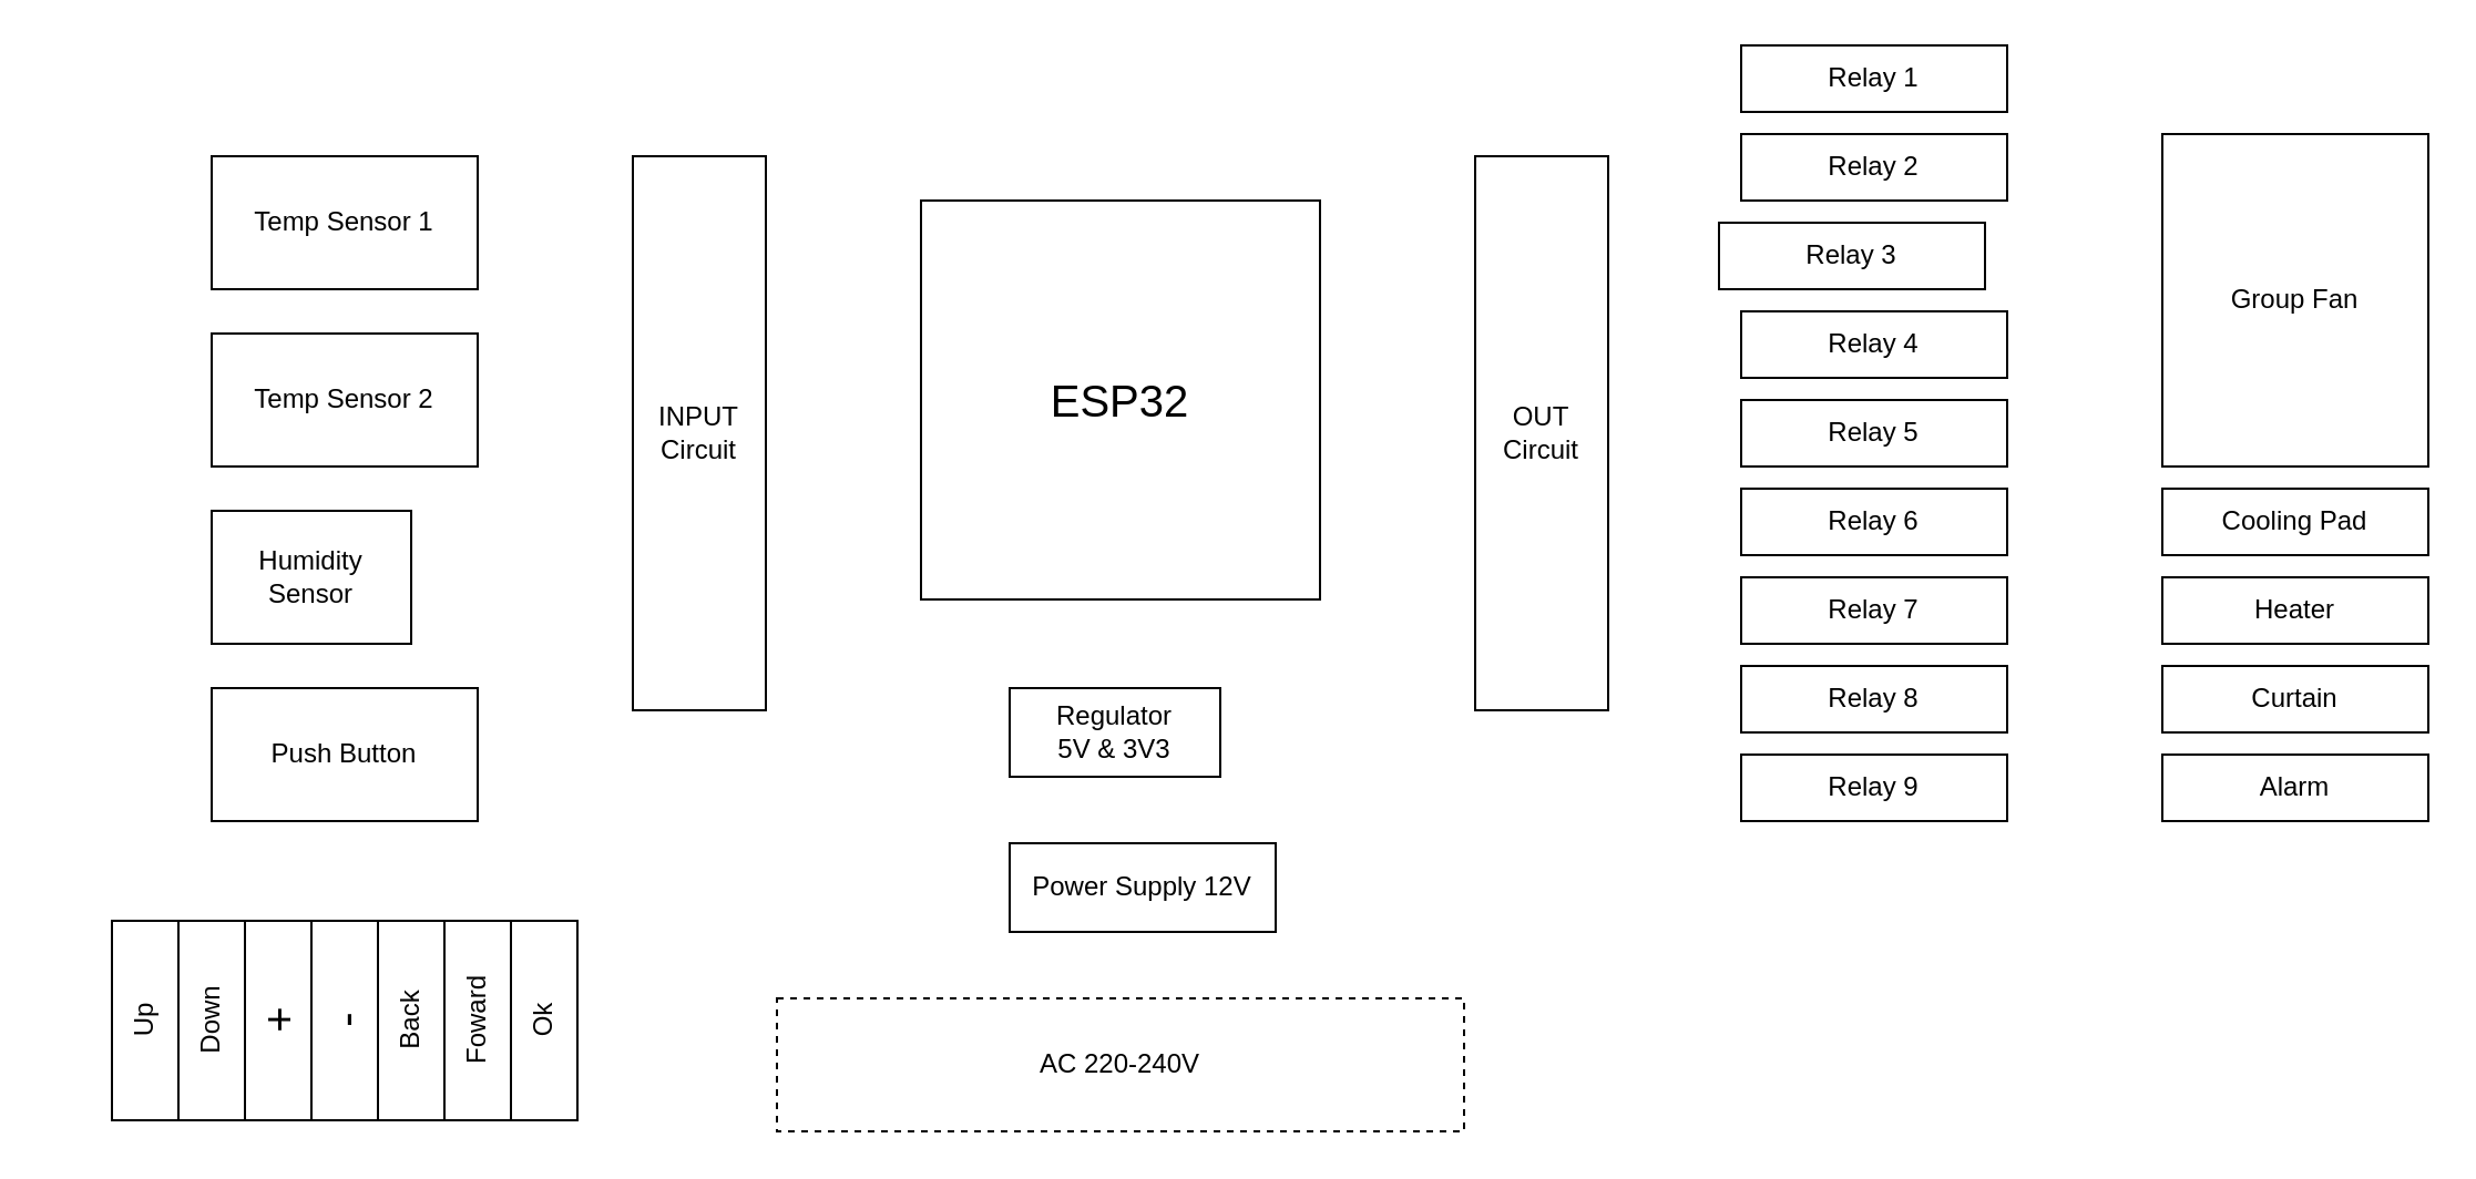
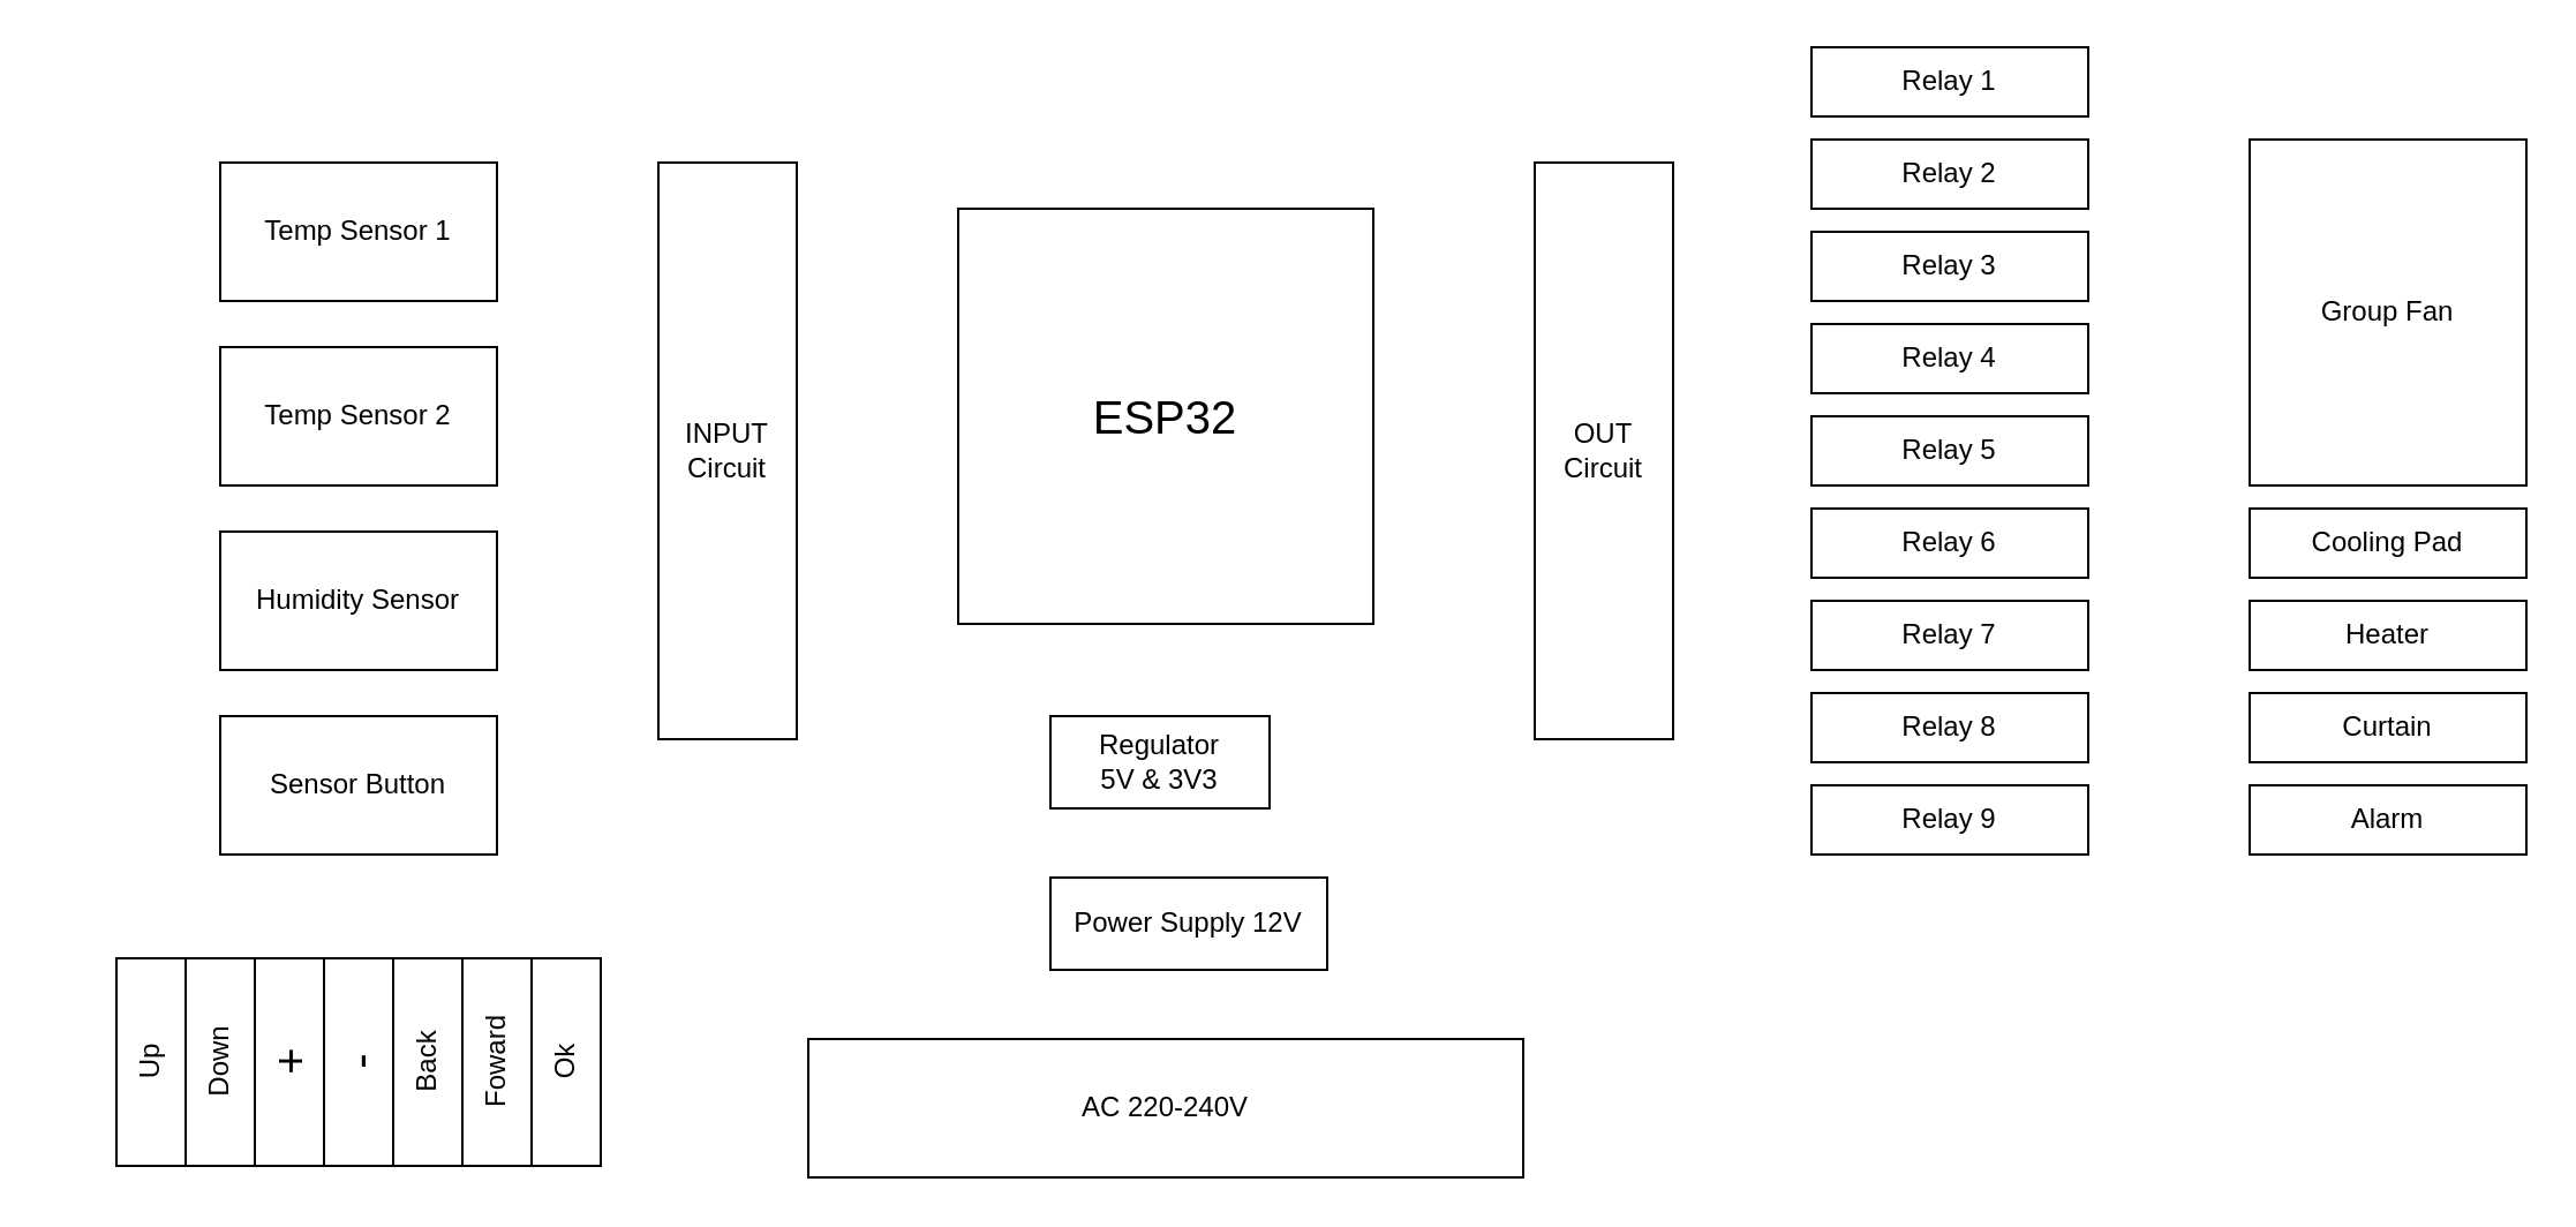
- <mxCell id="20" value="Relay 3" style="rounded=0;whiteSpace=wrap;html=1;" vertex="1" parent="1"><mxGeometry x="775" y="100" width="120" height="30" as="geometry" /></mxCell>
+ <mxCell id="20" value="Relay 3" style="rounded=0;whiteSpace=wrap;html=1;" vertex="1" parent="1"><mxGeometry x="785" y="100" width="120" height="30" as="geometry" /></mxCell>
- <mxCell id="7" value="Humidity Sensor" style="rounded=0;whiteSpace=wrap;html=1;" vertex="1" parent="1"><mxGeometry x="95" y="230" width="90" height="60" as="geometry" /></mxCell>
+ <mxCell id="7" value="Humidity Sensor" style="rounded=0;whiteSpace=wrap;html=1;" vertex="1" parent="1"><mxGeometry x="95" y="230" width="120" height="60" as="geometry" /></mxCell>
- <mxCell id="8" value="Push Button" style="rounded=0;whiteSpace=wrap;html=1;" vertex="1" parent="1"><mxGeometry x="95" y="310" width="120" height="60" as="geometry" /></mxCell>
+ <mxCell id="8" value="Sensor Button" style="rounded=0;whiteSpace=wrap;html=1;" vertex="1" parent="1"><mxGeometry x="95" y="310" width="120" height="60" as="geometry" /></mxCell>
- <mxCell id="15" value="AC 220-240V" style="rounded=0;whiteSpace=wrap;html=1;dashed=1;" vertex="1" parent="1"><mxGeometry x="350" y="450" width="310" height="60" as="geometry" /></mxCell>
+ <mxCell id="15" value="AC 220-240V" style="rounded=0;whiteSpace=wrap;html=1;" vertex="1" parent="1"><mxGeometry x="350" y="450" width="310" height="60" as="geometry" /></mxCell>
